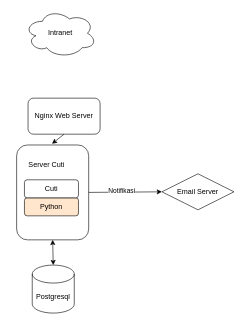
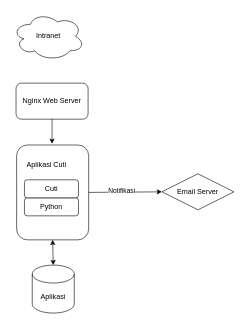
- <mxCell id="2" value="Intranet" style="ellipse;shape=cloud;whiteSpace=wrap;html=1;" vertex="1" parent="1"><mxGeometry x="40" y="15" width="120" height="80" as="geometry" /></mxCell>
+ <mxCell id="2" value="Intranet" style="ellipse;shape=cloud;whiteSpace=wrap;html=1;" vertex="1" parent="1"><mxGeometry x="20" y="20" width="120" height="80" as="geometry" /></mxCell>
- <mxCell id="3" value="Nginx Web Server" style="rounded=1;whiteSpace=wrap;html=1;" vertex="1" parent="1"><mxGeometry x="46" y="163" width="120" height="60" as="geometry" /></mxCell>
+ <mxCell id="3" value="Nginx Web Server" style="rounded=1;whiteSpace=wrap;html=1;" vertex="1" parent="1"><mxGeometry x="26" y="138" width="120" height="60" as="geometry" /></mxCell>
- <mxCell id="5" value="Server Cuti" style="text;html=1;align=center;verticalAlign=middle;whiteSpace=wrap;rounded=0;" vertex="1" parent="1"><mxGeometry x="22" y="259" width="110" height="30" as="geometry" /></mxCell>
+ <mxCell id="5" value="Aplikasi Cuti" style="text;html=1;align=center;verticalAlign=middle;whiteSpace=wrap;rounded=0;" vertex="1" parent="1"><mxGeometry x="22" y="259" width="110" height="30" as="geometry" /></mxCell>
- <mxCell id="6" value="Python" style="rounded=1;whiteSpace=wrap;html=1;fillColor=#ffe6cc;" vertex="1" parent="1"><mxGeometry x="40" y="329" width="90" height="30" as="geometry" /></mxCell>
+ <mxCell id="6" value="Python" style="rounded=1;whiteSpace=wrap;html=1;" vertex="1" parent="1"><mxGeometry x="40" y="329" width="90" height="30" as="geometry" /></mxCell>
- <mxCell id="8" value="Postgresql" style="shape=cylinder3;whiteSpace=wrap;html=1;boundedLbl=1;backgroundOutline=1;size=15;" vertex="1" parent="1"><mxGeometry x="53" y="441" width="70" height="80" as="geometry" /></mxCell>
+ <mxCell id="8" value="Aplikasi" style="shape=cylinder3;whiteSpace=wrap;html=1;boundedLbl=1;backgroundOutline=1;size=15;" vertex="1" parent="1"><mxGeometry x="53" y="441" width="70" height="80" as="geometry" /></mxCell>
